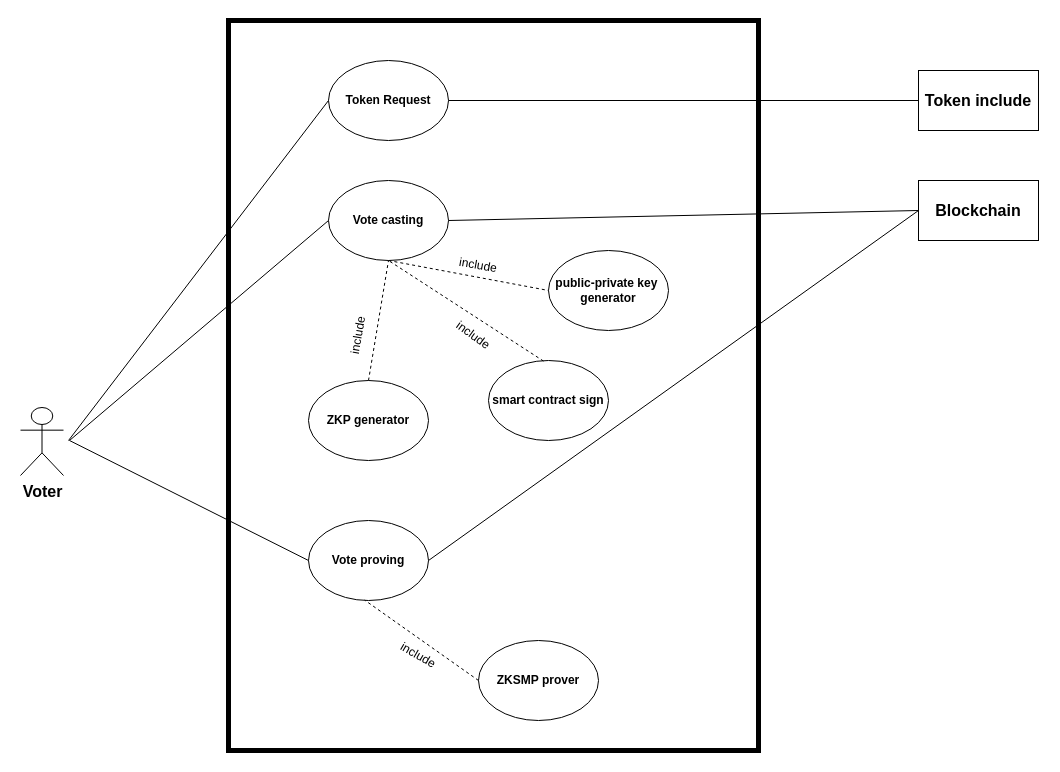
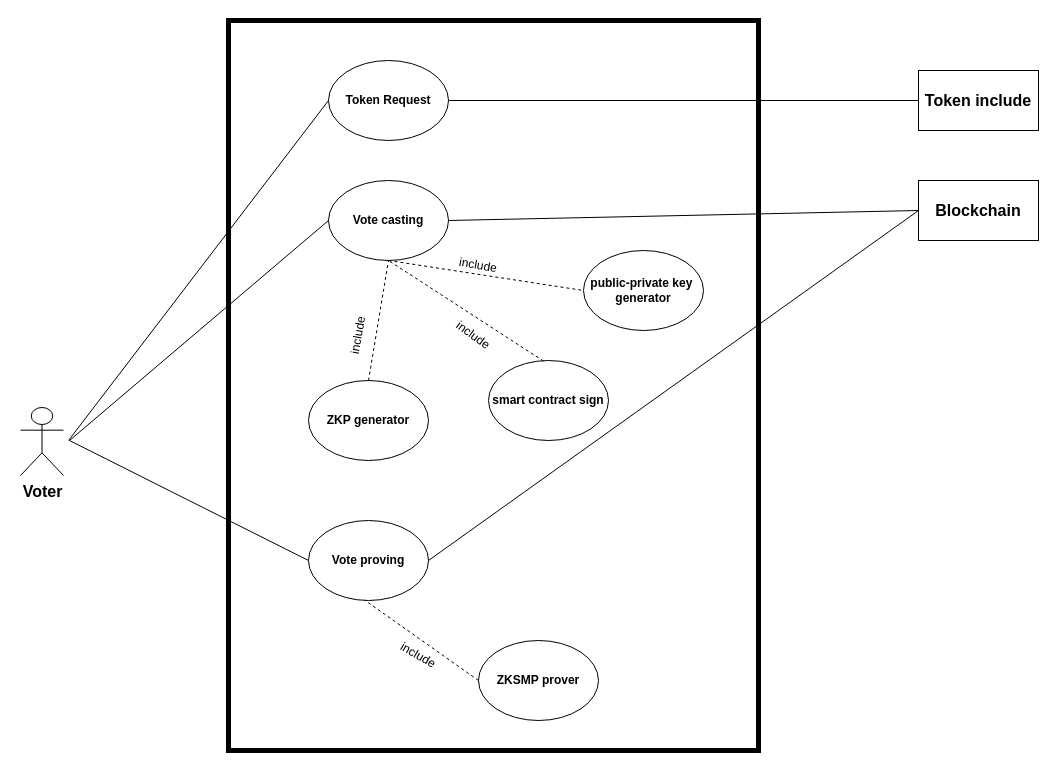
- <mxCell id="15" value="&lt;b&gt;public-private key&amp;nbsp;&lt;/b&gt;&lt;div&gt;&lt;b&gt;generator&lt;/b&gt;&lt;/div&gt;" style="ellipse;whiteSpace=wrap;html=1;" vertex="1" parent="1"><mxGeometry x="548" y="250" width="120" height="80" as="geometry" /></mxCell>
+ <mxCell id="15" value="&lt;b&gt;public-private key&amp;nbsp;&lt;/b&gt;&lt;div&gt;&lt;b&gt;generator&lt;/b&gt;&lt;/div&gt;" style="ellipse;whiteSpace=wrap;html=1;" vertex="1" parent="1"><mxGeometry x="583" y="250" width="120" height="80" as="geometry" /></mxCell>
